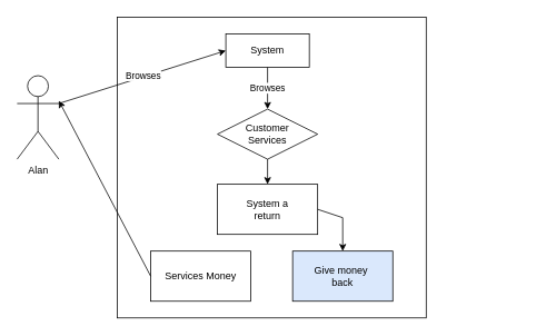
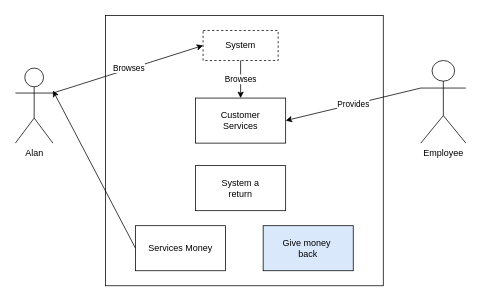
- <mxCell id="4" value="System" style="rounded=0;whiteSpace=wrap;html=1;" parent="1" vertex="1"><mxGeometry x="270" y="40" width="100" height="40" as="geometry" /></mxCell>
+ <mxCell id="4" value="System" style="rounded=0;whiteSpace=wrap;html=1;dashed=1;" parent="1" vertex="1"><mxGeometry x="270" y="40" width="100" height="40" as="geometry" /></mxCell>
+ <mxCell id="9" value="Employee" style="shape=umlActor;verticalLabelPosition=bottom;verticalAlign=top;html=1;outlineConnect=0;" parent="1" vertex="1"><mxGeometry x="560" y="80" width="60" height="110" as="geometry" /></mxCell>
+ <mxCell id="10" value="Provides" style="endArrow=classic;html=1;rounded=0;exitX=0;exitY=0.333;exitDx=0;exitDy=0;exitPerimeter=0;entryX=1;entryY=0.5;entryDx=0;entryDy=0;" parent="1" source="9" target="7" edge="1"><mxGeometry width="50" height="50" relative="1" as="geometry"><mxPoint x="510" y="40" as="sourcePoint" /><mxPoint x="510" y="-20" as="targetPoint" /></mxGeometry></mxCell>
- <mxCell id="7" value="Customer&lt;br&gt;Services" style="rhombus;whiteSpace=wrap;html=1;" parent="1" vertex="1"><mxGeometry x="260" y="130" width="120" height="60" as="geometry" /></mxCell>
+ <mxCell id="7" value="Customer&lt;br&gt;Services" style="rounded=0;whiteSpace=wrap;html=1;" parent="1" vertex="1"><mxGeometry x="260" y="130" width="120" height="60" as="geometry" /></mxCell>
- <mxCell id="14" value="" style="endArrow=classic;html=1;rounded=0;exitX=0.5;exitY=1;exitDx=0;exitDy=0;entryX=0.5;entryY=0;entryDx=0;entryDy=0;" edge="1" parent="1" source="7" target="12"><mxGeometry width="50" height="50" relative="1" as="geometry"><mxPoint x="10" y="330" as="sourcePoint" /><mxPoint x="60" y="280" as="targetPoint" /></mxGeometry></mxCell>
- <mxCell id="16" value="" style="endArrow=classic;html=1;rounded=0;exitX=1;exitY=0.5;exitDx=0;exitDy=0;entryX=0.5;entryY=0;entryDx=0;entryDy=0;" edge="1" parent="1" source="12" target="13"><mxGeometry width="50" height="50" relative="1" as="geometry"><mxPoint x="30" y="360" as="sourcePoint" /><mxPoint x="420" y="440" as="targetPoint" /><Array as="points"><mxPoint x="410" y="260" /></Array></mxGeometry></mxCell>
